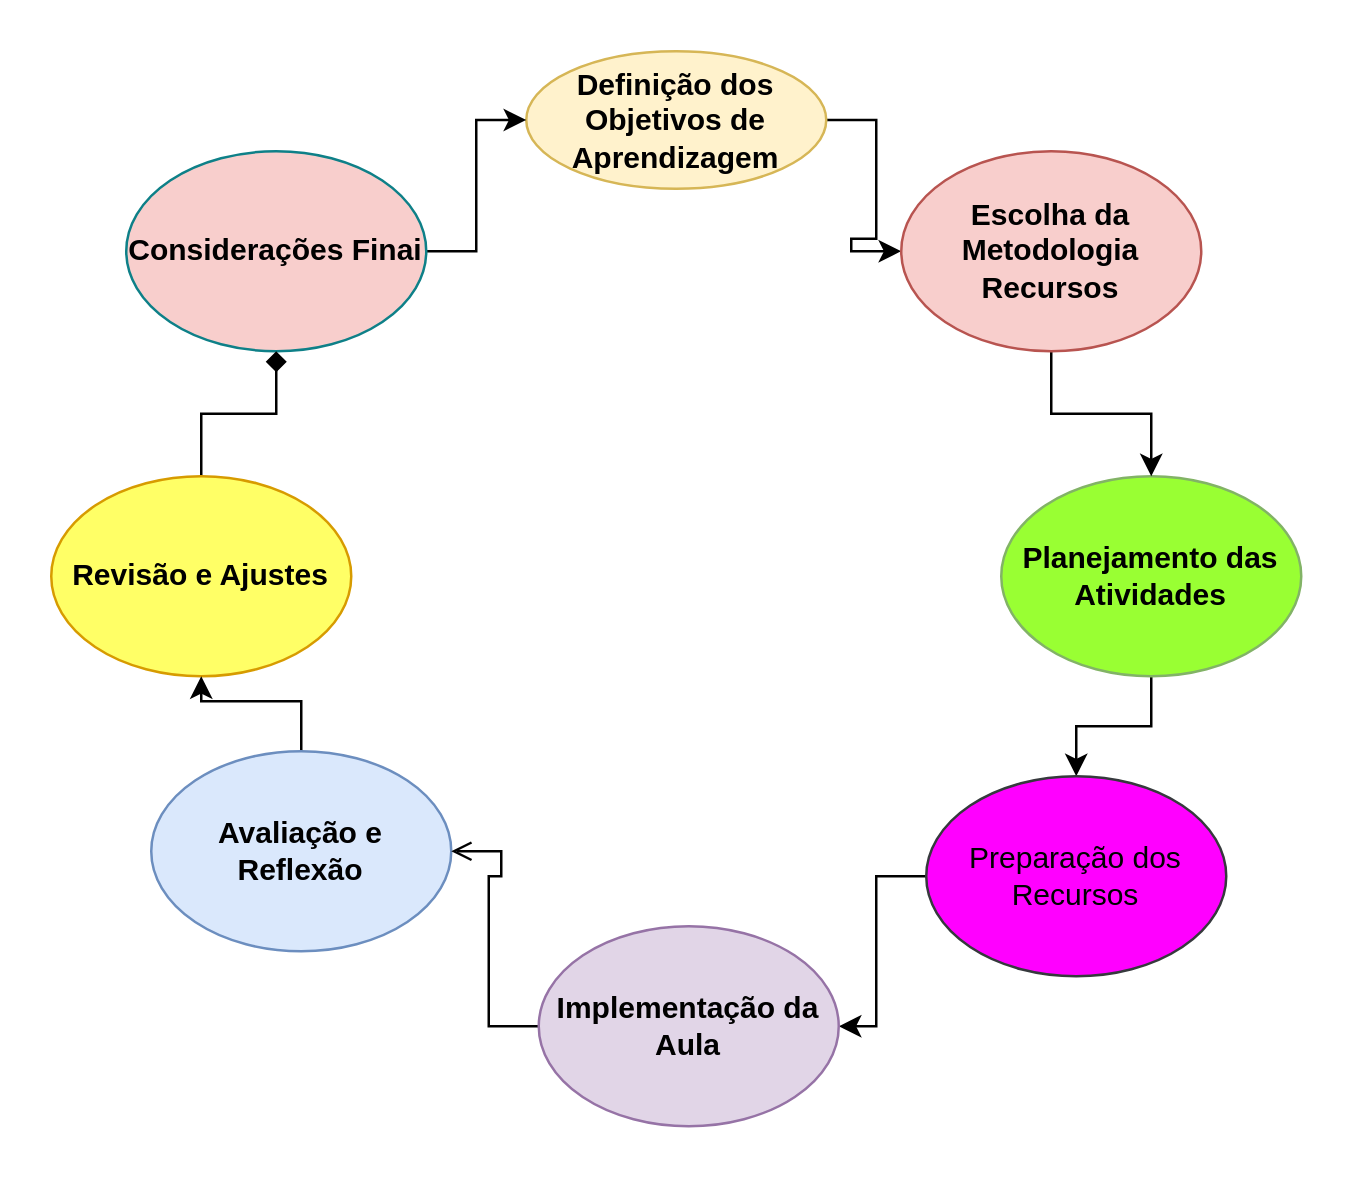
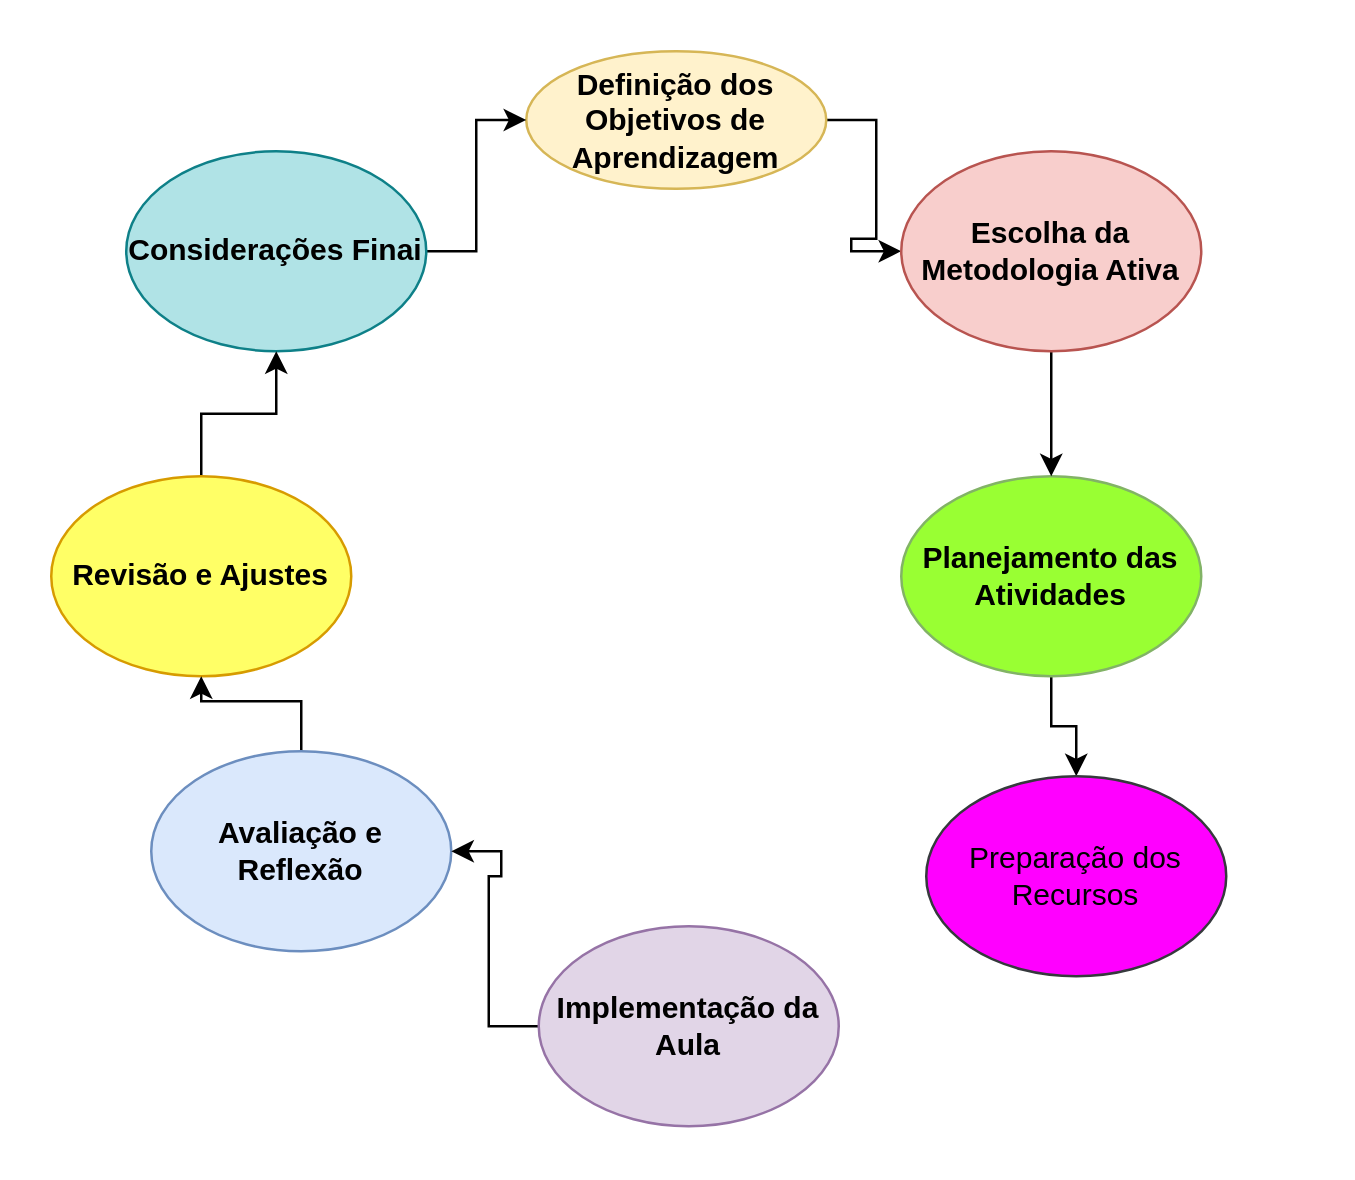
- <mxCell id="9" value="&lt;b&gt;Considerações Finai&lt;/b&gt;" style="ellipse;whiteSpace=wrap;html=1;fillColor=#f8cecc;strokeColor=#0e8088;" vertex="1" parent="1"><mxGeometry x="50" y="60" width="120" height="80" as="geometry" /></mxCell>
+ <mxCell id="9" value="&lt;b&gt;Considerações Finai&lt;/b&gt;" style="ellipse;whiteSpace=wrap;html=1;fillColor=#b0e3e6;strokeColor=#0e8088;" vertex="1" parent="1"><mxGeometry x="50" y="60" width="120" height="80" as="geometry" /></mxCell>
- <mxCell id="7" value="&lt;b&gt;Escolha da Metodologia Recursos&lt;/b&gt;" style="ellipse;whiteSpace=wrap;html=1;fillColor=#f8cecc;strokeColor=#b85450;" vertex="1" parent="1"><mxGeometry x="360" y="60" width="120" height="80" as="geometry" /></mxCell>
+ <mxCell id="7" value="&lt;b&gt;Escolha da Metodologia Ativa&lt;/b&gt;" style="ellipse;whiteSpace=wrap;html=1;fillColor=#f8cecc;strokeColor=#b85450;" vertex="1" parent="1"><mxGeometry x="360" y="60" width="120" height="80" as="geometry" /></mxCell>
- <mxCell id="12" value="" style="edgeStyle=orthogonalEdgeStyle;rounded=0;orthogonalLoop=1;jettySize=auto;html=1;endArrow=diamond;" edge="1" parent="1" source="13" target="9"><mxGeometry relative="1" as="geometry" /></mxCell>
+ <mxCell id="12" value="" style="edgeStyle=orthogonalEdgeStyle;rounded=0;orthogonalLoop=1;jettySize=auto;html=1;" edge="1" parent="1" source="13" target="9"><mxGeometry relative="1" as="geometry" /></mxCell>
- <mxCell id="5" value="&lt;b&gt;Planejamento das Atividades&lt;/b&gt;" style="ellipse;whiteSpace=wrap;html=1;fillColor=#99FF33;strokeColor=#82b366;" vertex="1" parent="1"><mxGeometry x="400" y="190" width="120" height="80" as="geometry" /></mxCell>
+ <mxCell id="5" value="&lt;b&gt;Planejamento das Atividades&lt;/b&gt;" style="ellipse;whiteSpace=wrap;html=1;fillColor=#99FF33;strokeColor=#82b366;" vertex="1" parent="1"><mxGeometry x="360" y="190" width="120" height="80" as="geometry" /></mxCell>
- <mxCell id="16" value="" style="edgeStyle=orthogonalEdgeStyle;rounded=0;orthogonalLoop=1;jettySize=auto;html=1;endArrow=open;" edge="1" parent="1" source="17" target="15"><mxGeometry relative="1" as="geometry" /></mxCell>
+ <mxCell id="16" value="" style="edgeStyle=orthogonalEdgeStyle;rounded=0;orthogonalLoop=1;jettySize=auto;html=1;" edge="1" parent="1" source="17" target="15"><mxGeometry relative="1" as="geometry" /></mxCell>
- <mxCell id="10" value="" style="edgeStyle=orthogonalEdgeStyle;rounded=0;orthogonalLoop=1;jettySize=auto;html=1;" edge="1" parent="1" source="11" target="17"><mxGeometry relative="1" as="geometry" /></mxCell>
